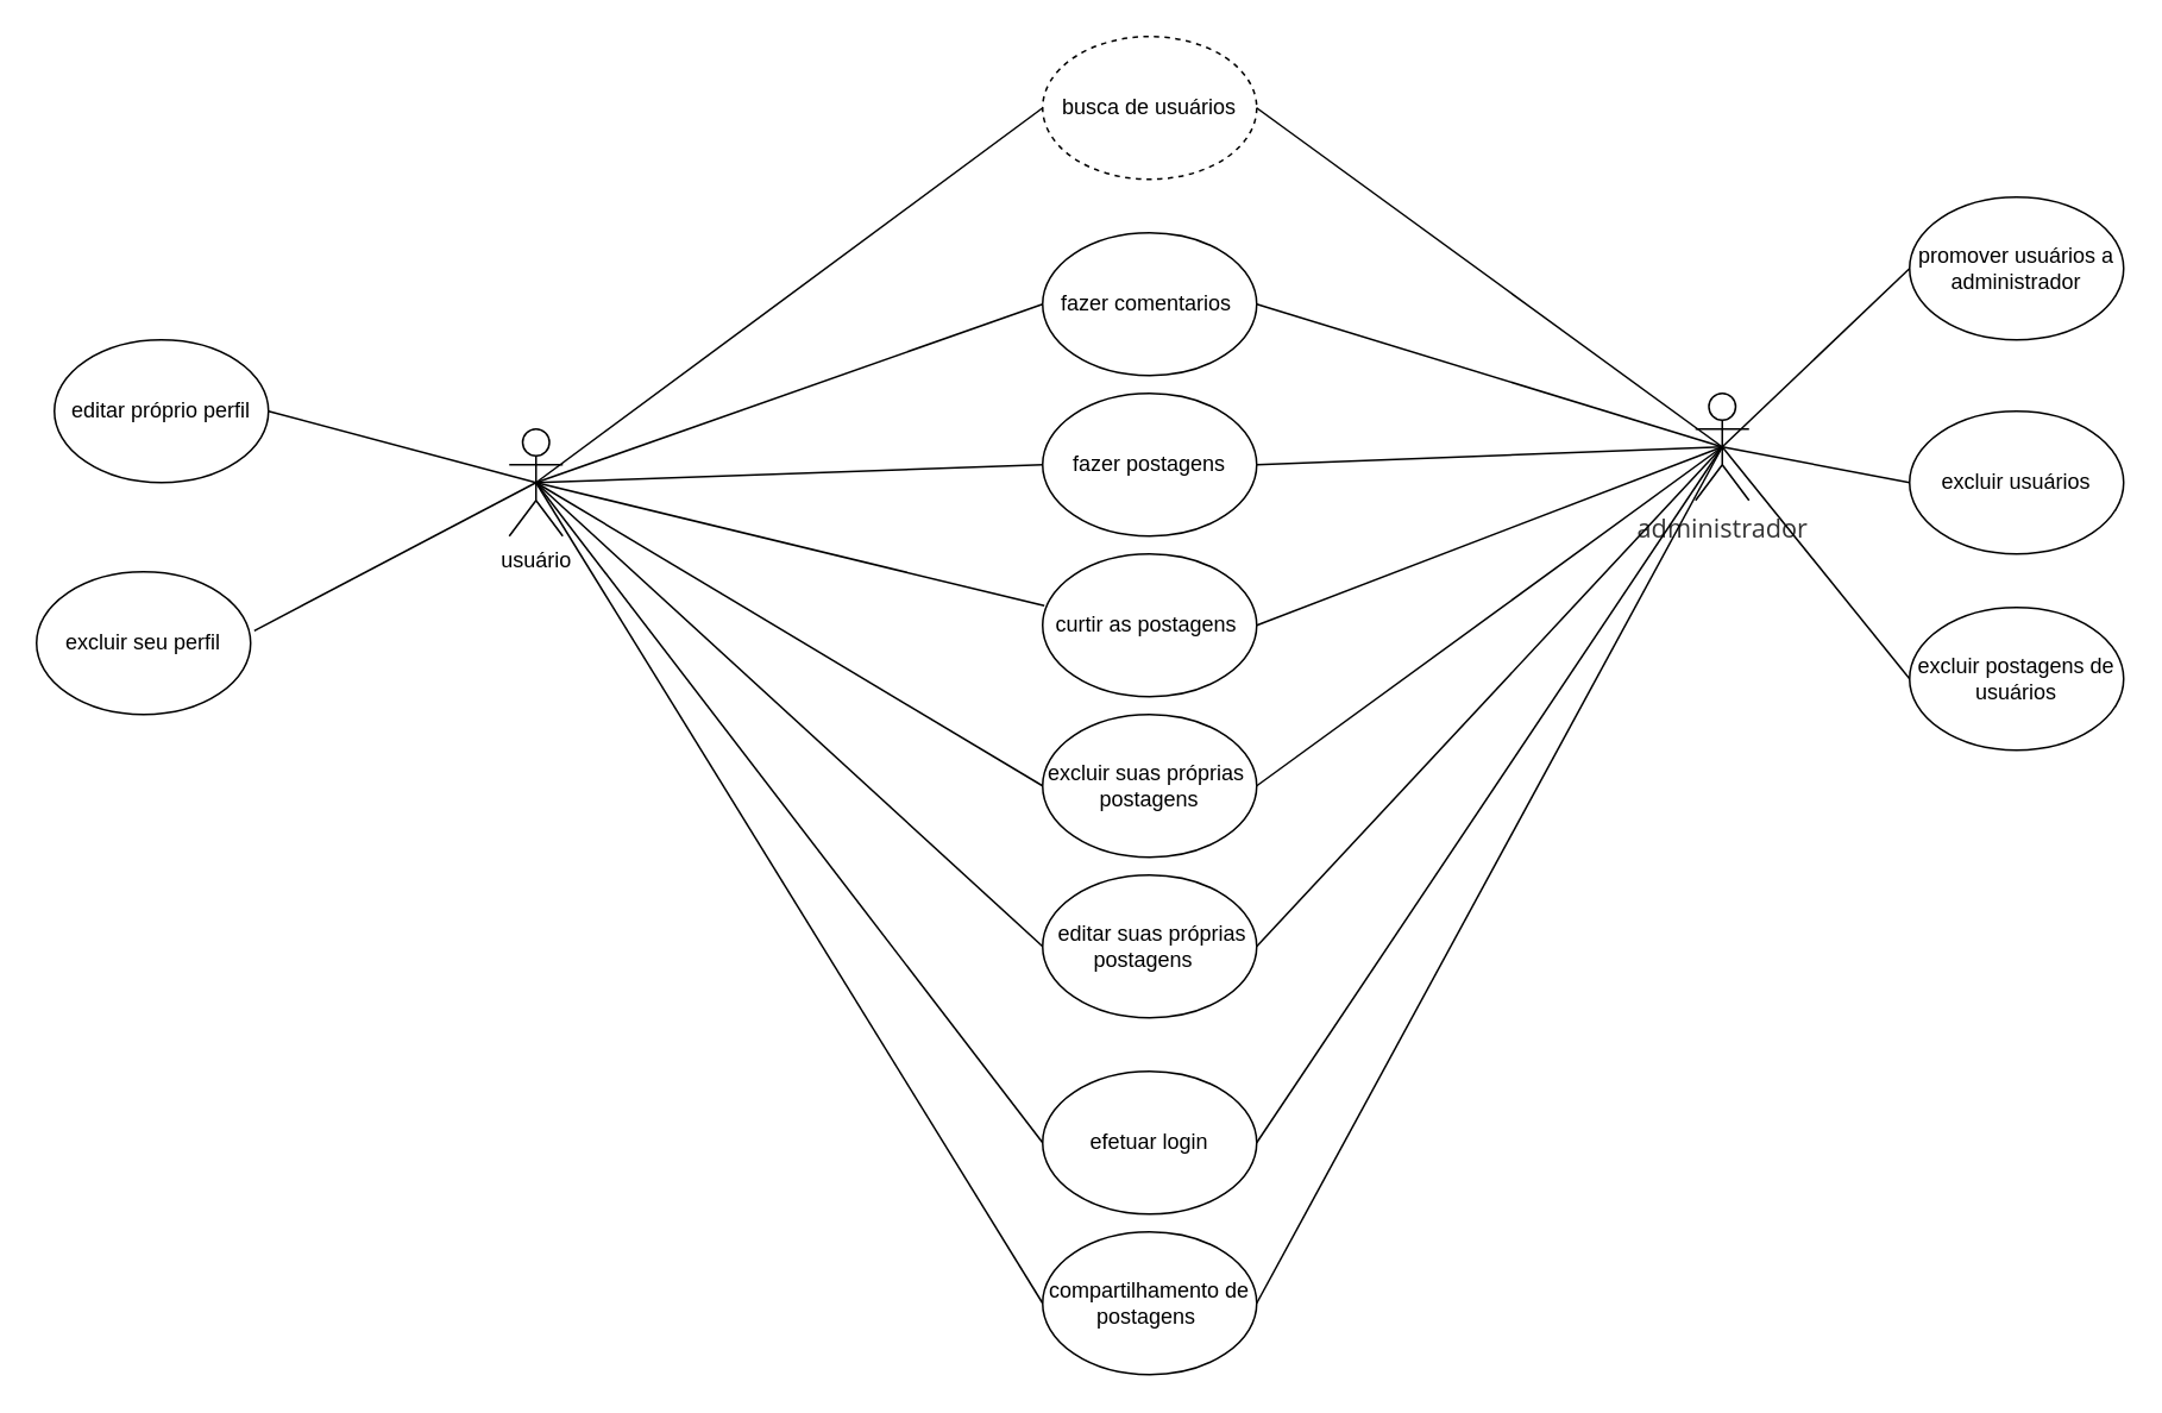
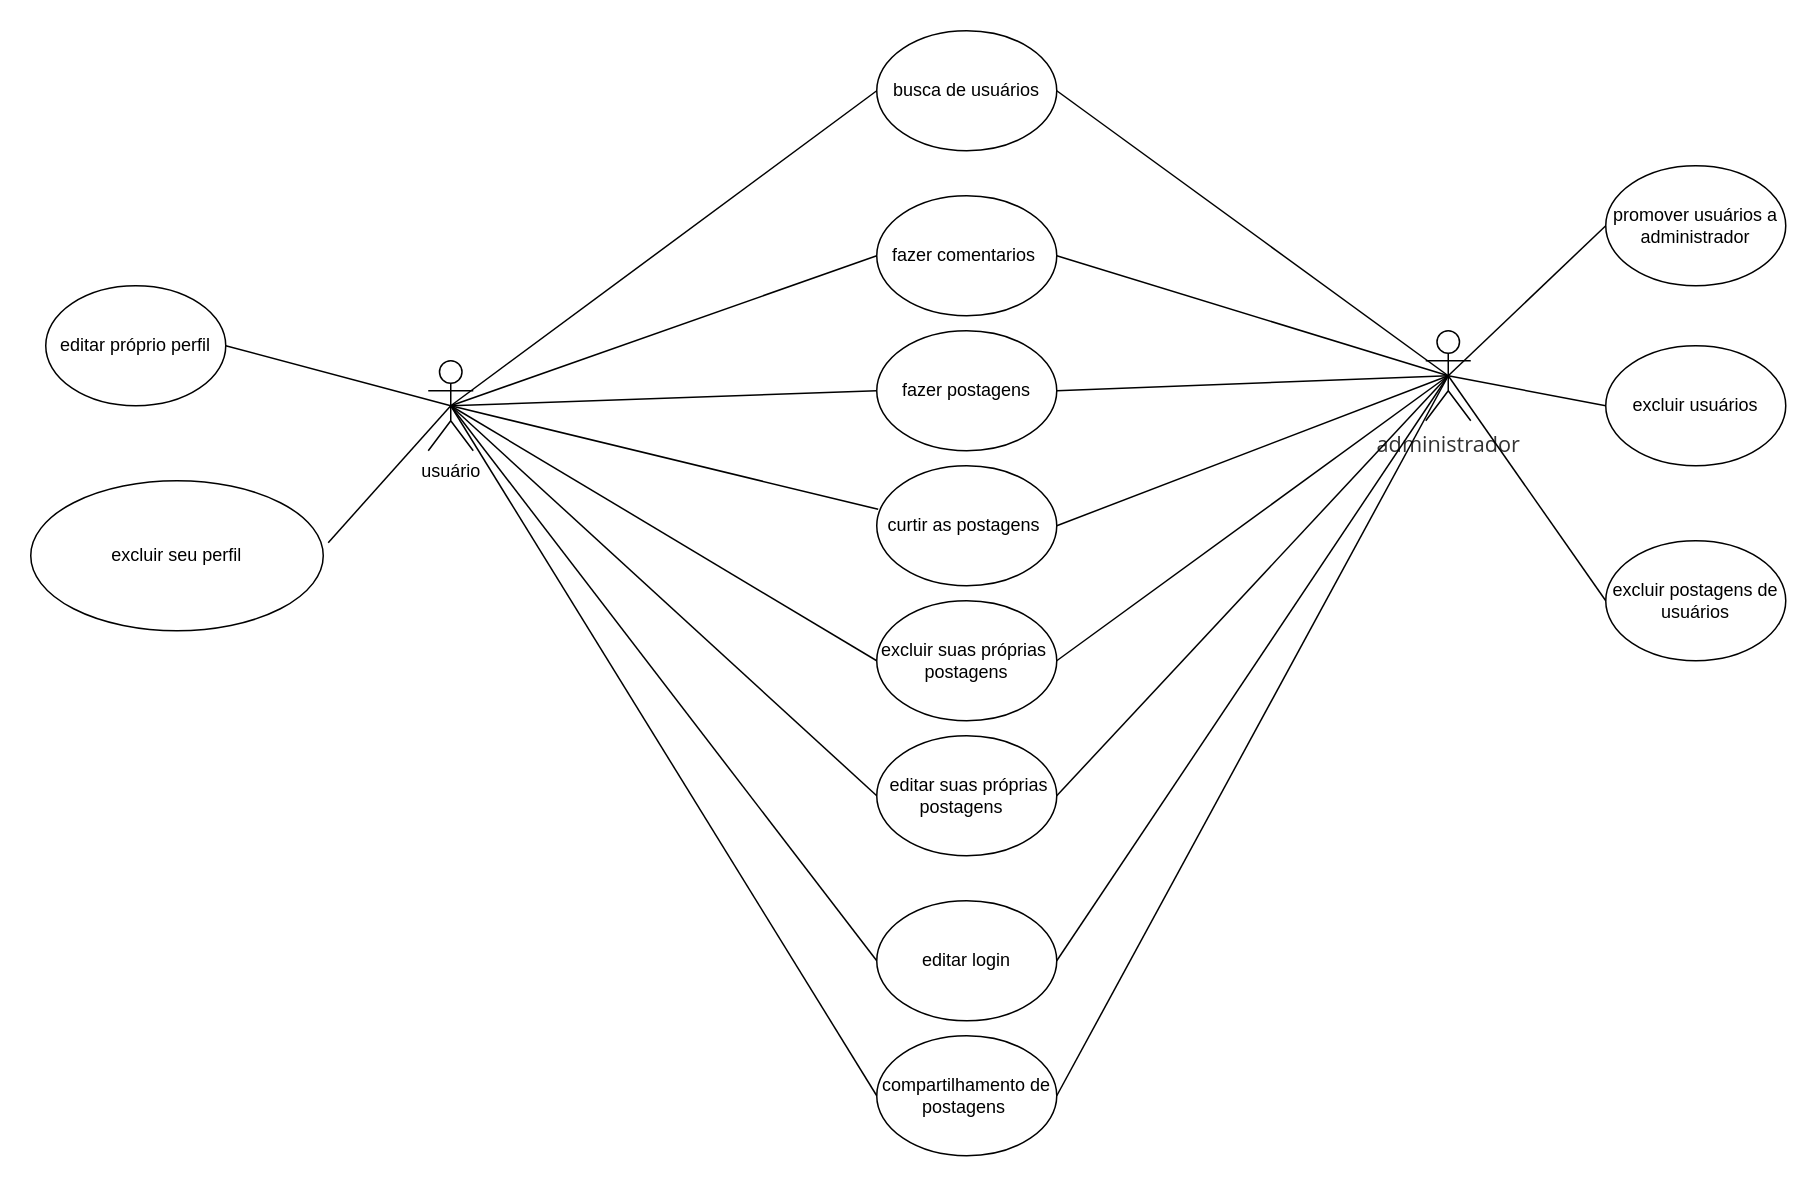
- <mxCell id="19" value="busca de usuários" style="ellipse;whiteSpace=wrap;html=1;dashed=1;" vertex="1" parent="1"><mxGeometry x="584" y="20" width="120" height="80" as="geometry" /></mxCell>
+ <mxCell id="19" value="busca de usuários" style="ellipse;whiteSpace=wrap;html=1;" vertex="1" parent="1"><mxGeometry x="584" y="20" width="120" height="80" as="geometry" /></mxCell>
- <mxCell id="13" value="excluir seu perfil" style="ellipse;whiteSpace=wrap;html=1;" vertex="1" parent="1"><mxGeometry x="20" y="320" width="120" height="80" as="geometry" /></mxCell>
+ <mxCell id="13" value="excluir seu perfil" style="ellipse;whiteSpace=wrap;html=1;" vertex="1" parent="1"><mxGeometry x="20" y="320" width="195" height="100" as="geometry" /></mxCell>
- <mxCell id="14" value="excluir postagens de usuários" style="ellipse;whiteSpace=wrap;html=1;" vertex="1" parent="1"><mxGeometry x="1070" y="340" width="120" height="80" as="geometry" /></mxCell>
+ <mxCell id="14" value="excluir postagens de usuários" style="ellipse;whiteSpace=wrap;html=1;" vertex="1" parent="1"><mxGeometry x="1070" y="360" width="120" height="80" as="geometry" /></mxCell>
- <mxCell id="10" value="efetuar login" style="ellipse;whiteSpace=wrap;html=1;" vertex="1" parent="1"><mxGeometry x="584" y="600" width="120" height="80" as="geometry" /></mxCell>
+ <mxCell id="10" value="editar login" style="ellipse;whiteSpace=wrap;html=1;" vertex="1" parent="1"><mxGeometry x="584" y="600" width="120" height="80" as="geometry" /></mxCell>
